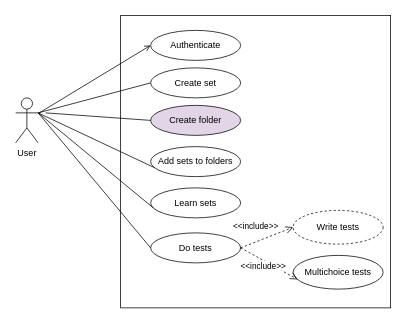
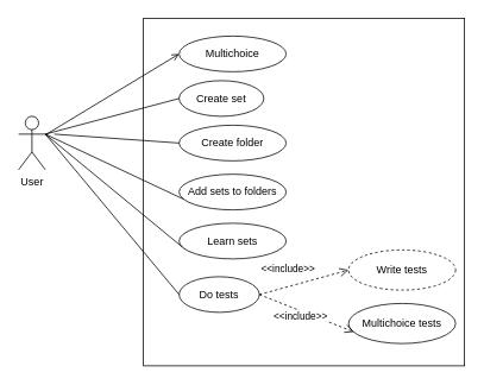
- <mxCell id="4" value="Authenticate" style="ellipse;whiteSpace=wrap;html=1;" vertex="1" parent="1"><mxGeometry x="200" y="40" width="120" height="40" as="geometry" /></mxCell>
+ <mxCell id="4" value="Multichoice" style="ellipse;whiteSpace=wrap;html=1;" vertex="1" parent="1"><mxGeometry x="200" y="40" width="120" height="40" as="geometry" /></mxCell>
- <mxCell id="5" value="Create set" style="ellipse;whiteSpace=wrap;html=1;" vertex="1" parent="1"><mxGeometry x="200" y="90" width="120" height="40" as="geometry" /></mxCell>
+ <mxCell id="5" value="Create set" style="ellipse;whiteSpace=wrap;html=1;" vertex="1" parent="1"><mxGeometry x="200" y="90" width="95" height="40" as="geometry" /></mxCell>
- <mxCell id="6" value="Create folder" style="ellipse;whiteSpace=wrap;html=1;fillColor=#e1d5e7;" vertex="1" parent="1"><mxGeometry x="200" y="140" width="120" height="40" as="geometry" /></mxCell>
+ <mxCell id="6" value="Create folder" style="ellipse;whiteSpace=wrap;html=1;" vertex="1" parent="1"><mxGeometry x="200" y="140" width="120" height="40" as="geometry" /></mxCell>
- <mxCell id="9" value="Do tests" style="ellipse;whiteSpace=wrap;html=1;" vertex="1" parent="1"><mxGeometry x="200" y="310" width="120" height="40" as="geometry" /></mxCell>
+ <mxCell id="9" value="Do tests" style="ellipse;whiteSpace=wrap;html=1;" vertex="1" parent="1"><mxGeometry x="200" y="310" width="90" height="40" as="geometry" /></mxCell>
